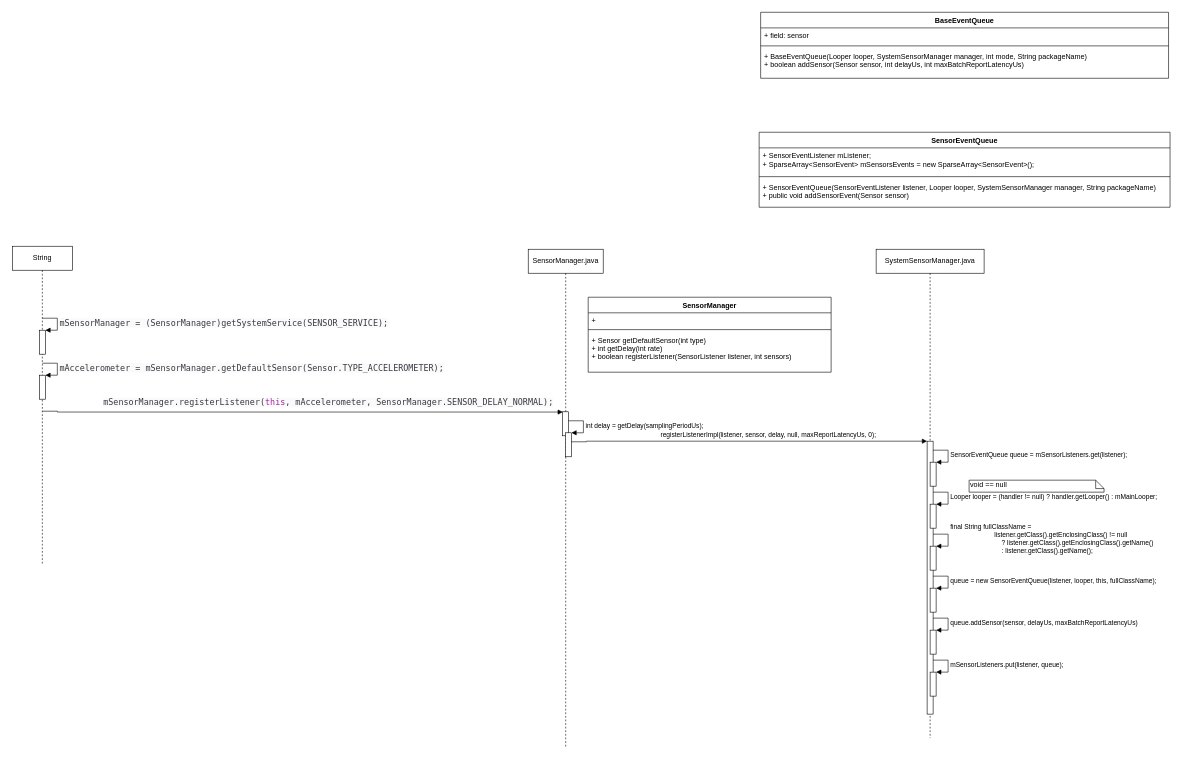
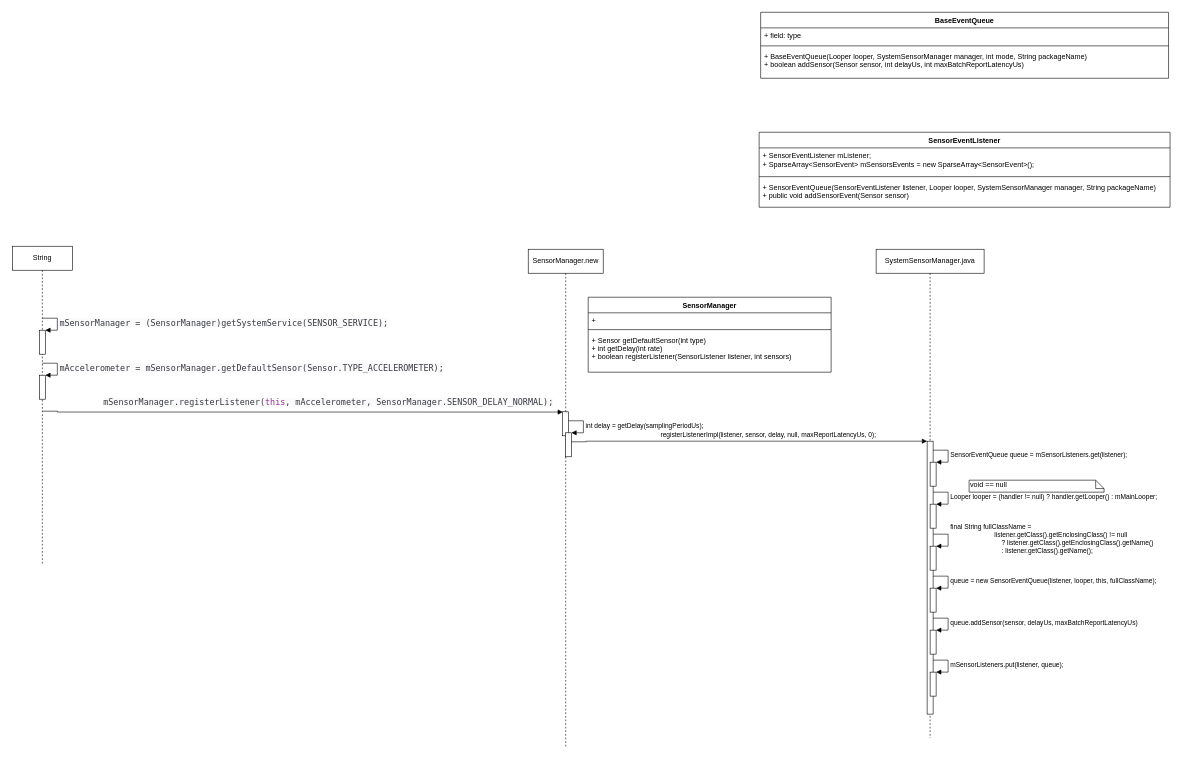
- <mxCell id="33" value="+ field: sensor" style="text;strokeColor=none;fillColor=none;align=left;verticalAlign=top;spacingLeft=4;spacingRight=4;overflow=hidden;rotatable=0;points=[[0,0.5],[1,0.5]];portConstraint=eastwest;" vertex="1" parent="32"><mxGeometry y="26" width="680" height="26" as="geometry" /></mxCell>
+ <mxCell id="33" value="+ field: type" style="text;strokeColor=none;fillColor=none;align=left;verticalAlign=top;spacingLeft=4;spacingRight=4;overflow=hidden;rotatable=0;points=[[0,0.5],[1,0.5]];portConstraint=eastwest;" vertex="1" parent="32"><mxGeometry y="26" width="680" height="26" as="geometry" /></mxCell>
- <mxCell id="36" value="SensorEventQueue" style="swimlane;fontStyle=1;align=center;verticalAlign=top;childLayout=stackLayout;horizontal=1;startSize=26;horizontalStack=0;resizeParent=1;resizeParentMax=0;resizeLast=0;collapsible=1;marginBottom=0;" vertex="1" parent="1"><mxGeometry x="1265" y="220" width="685" height="125" as="geometry" /></mxCell>
+ <mxCell id="36" value="SensorEventListener" style="swimlane;fontStyle=1;align=center;verticalAlign=top;childLayout=stackLayout;horizontal=1;startSize=26;horizontalStack=0;resizeParent=1;resizeParentMax=0;resizeLast=0;collapsible=1;marginBottom=0;" vertex="1" parent="1"><mxGeometry x="1265" y="220" width="685" height="125" as="geometry" /></mxCell>
- <mxCell id="8" value="SensorManager.java" style="shape=umlLifeline;perimeter=lifelinePerimeter;whiteSpace=wrap;html=1;container=1;collapsible=0;recursiveResize=0;outlineConnect=0;" vertex="1" parent="1"><mxGeometry x="880" y="415" width="125" height="830" as="geometry" /></mxCell>
+ <mxCell id="8" value="SensorManager.new" style="shape=umlLifeline;perimeter=lifelinePerimeter;whiteSpace=wrap;html=1;container=1;collapsible=0;recursiveResize=0;outlineConnect=0;" vertex="1" parent="1"><mxGeometry x="880" y="415" width="125" height="830" as="geometry" /></mxCell>
